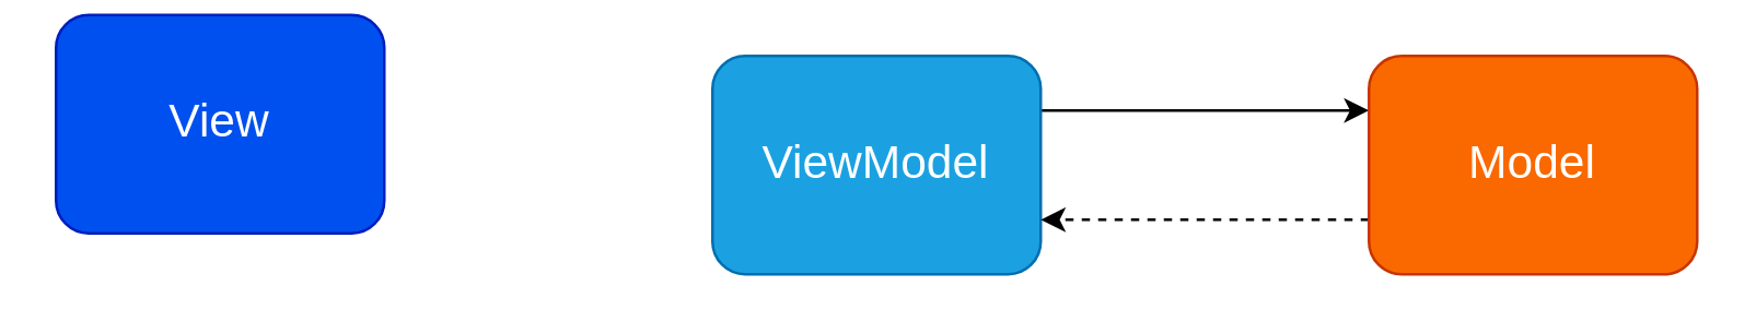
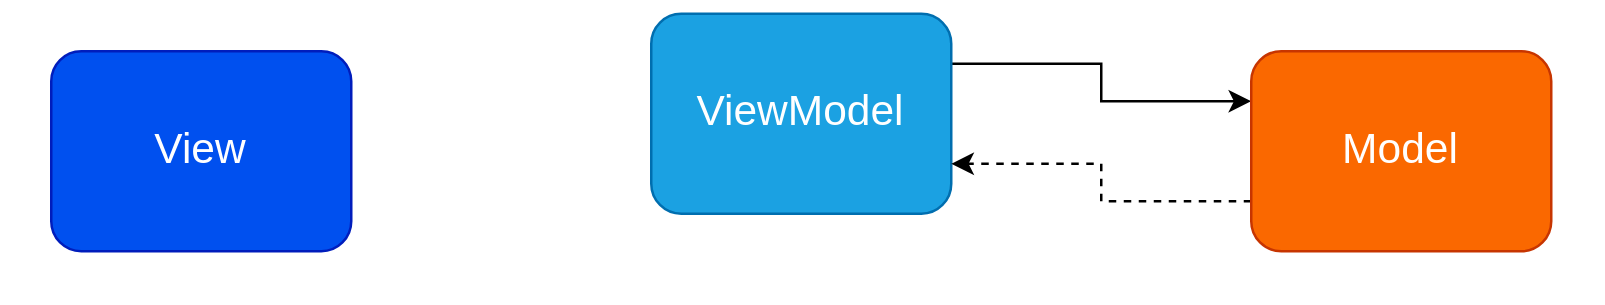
- <mxCell id="2" value="&lt;font style=&quot;font-size: 17px&quot;&gt;View&lt;/font&gt;" style="rounded=1;whiteSpace=wrap;html=1;fillColor=#0050ef;strokeColor=#001DBC;fontColor=#ffffff;" vertex="1" parent="1"><mxGeometry x="20" y="5" width="120" height="80" as="geometry" /></mxCell>
+ <mxCell id="2" value="&lt;font style=&quot;font-size: 17px&quot;&gt;View&lt;/font&gt;" style="rounded=1;whiteSpace=wrap;html=1;fillColor=#0050ef;strokeColor=#001DBC;fontColor=#ffffff;" vertex="1" parent="1"><mxGeometry x="20" y="20" width="120" height="80" as="geometry" /></mxCell>
- <mxCell id="4" value="&lt;font style=&quot;font-size: 17px&quot;&gt;ViewModel&lt;/font&gt;" style="rounded=1;whiteSpace=wrap;html=1;fillColor=#1ba1e2;strokeColor=#006EAF;fontColor=#ffffff;" vertex="1" parent="1"><mxGeometry x="260" y="20" width="120" height="80" as="geometry" /></mxCell>
+ <mxCell id="4" value="&lt;font style=&quot;font-size: 17px&quot;&gt;ViewModel&lt;/font&gt;" style="rounded=1;whiteSpace=wrap;html=1;fillColor=#1ba1e2;strokeColor=#006EAF;fontColor=#ffffff;" vertex="1" parent="1"><mxGeometry x="260" y="5" width="120" height="80" as="geometry" /></mxCell>
